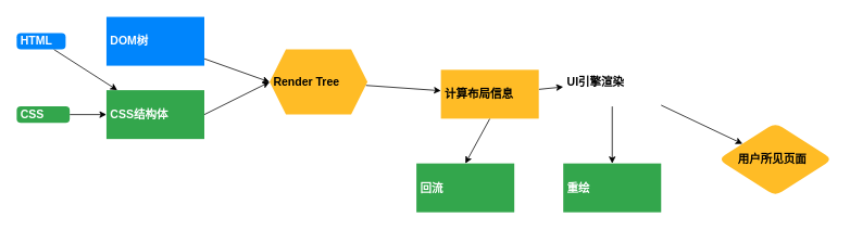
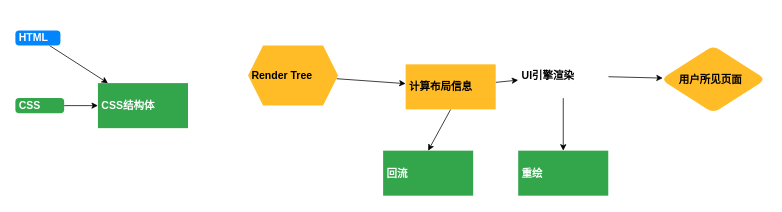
- <mxCell id="7" value="DOM树" style="whiteSpace=wrap;html=1;fontSize=14;align=left;fillColor=#0085FC;strokeColor=none;fontColor=#FFFFFF;shadow=0;dashed=0;strokeWidth=1;spacingLeft=0;fontStyle=1;spacing=5;" vertex="1" parent="1"><mxGeometry x="130" y="20" width="120" height="60" as="geometry" /></mxCell>
- <mxCell id="6" value="" style="edgeStyle=none;html=1;entryX=0;entryY=0.5;entryDx=0;entryDy=0;" edge="1" parent="1" source="7" target="11"><mxGeometry relative="1" as="geometry"><mxPoint x="346.383" y="87.234" as="targetPoint" /></mxGeometry></mxCell>
- <mxCell id="8" style="edgeStyle=none;html=1;exitX=1;exitY=0.5;exitDx=0;exitDy=0;entryX=0;entryY=0.5;entryDx=0;entryDy=0;" edge="1" parent="1" source="9" target="11"><mxGeometry relative="1" as="geometry" /></mxCell>
- <mxCell id="18" value="&amp;nbsp; &amp;nbsp; &amp;nbsp;用户所见页面" style="rhombus;whiteSpace=wrap;html=1;fontSize=14;align=left;fillColor=#FFBC26;strokeColor=none;fontColor=#000000;rounded=1;shadow=0;dashed=0;strokeWidth=1;spacingLeft=0;fontStyle=1;spacing=5;" vertex="1" parent="1"><mxGeometry x="880" y="150" width="140" height="90" as="geometry" /></mxCell>
+ <mxCell id="18" value="&amp;nbsp; &amp;nbsp; &amp;nbsp;用户所见页面" style="rhombus;whiteSpace=wrap;html=1;fontSize=14;align=left;fillColor=#FFBC26;strokeColor=none;fontColor=#000000;rounded=1;shadow=0;dashed=0;strokeWidth=1;spacingLeft=0;fontStyle=1;spacing=5;" vertex="1" parent="1"><mxGeometry x="880" y="60" width="140" height="90" as="geometry" /></mxCell>
